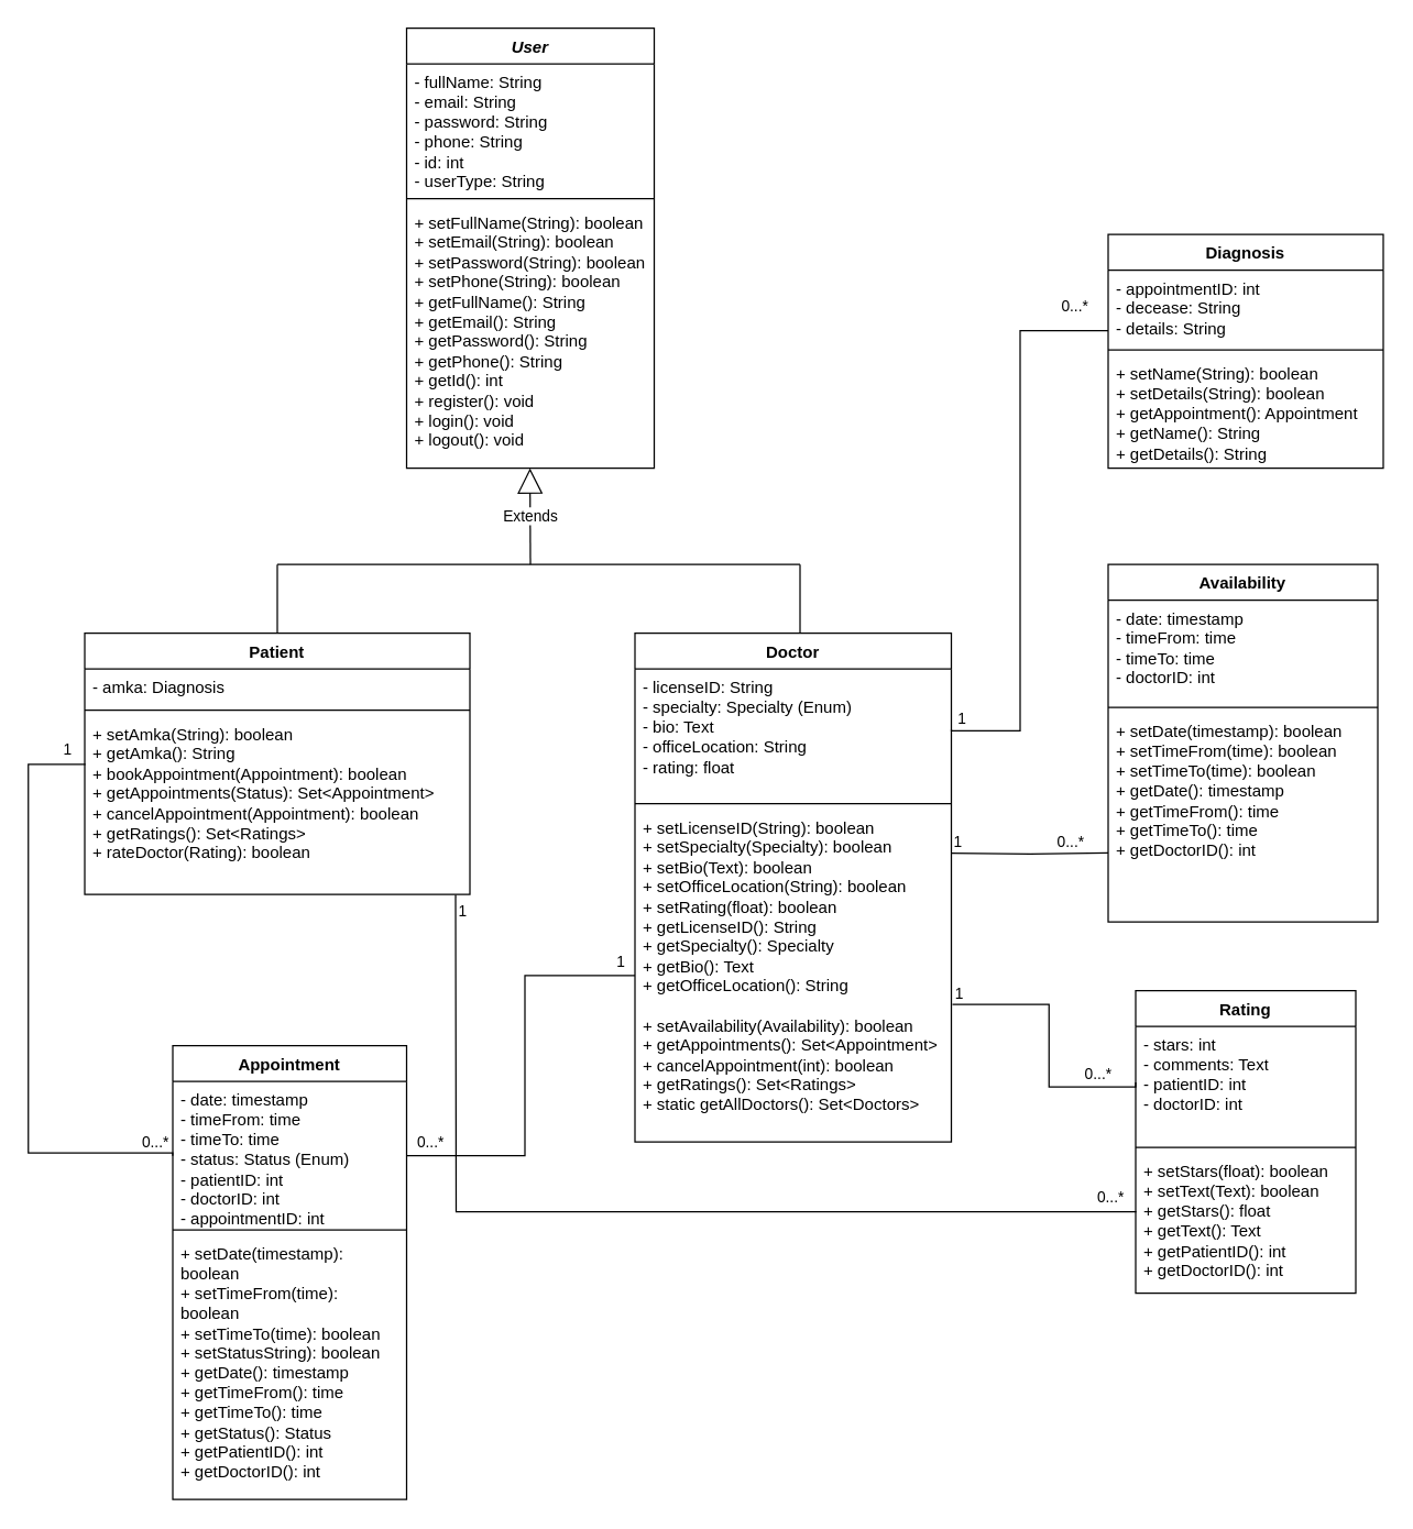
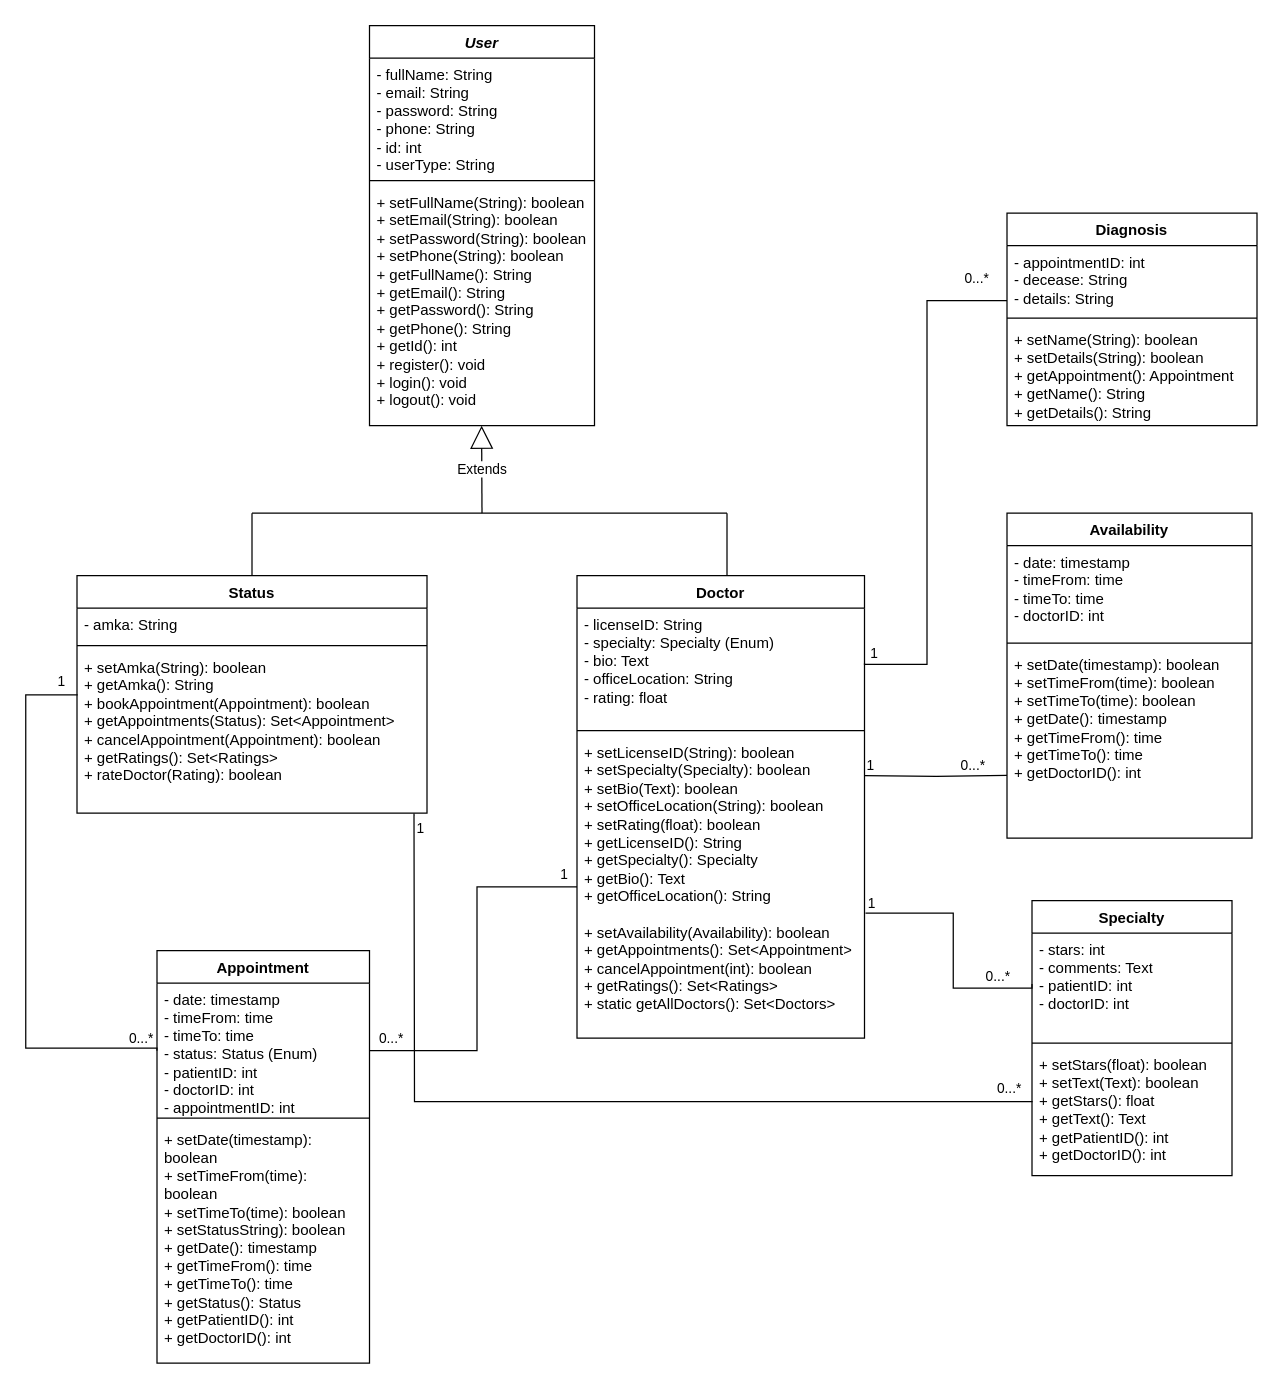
- <mxCell id="10" value="Patient" style="swimlane;fontStyle=1;align=center;verticalAlign=top;childLayout=stackLayout;horizontal=1;startSize=26;horizontalStack=0;resizeParent=1;resizeParentMax=0;resizeLast=0;collapsible=1;marginBottom=0;whiteSpace=wrap;html=1;" parent="1" vertex="1"><mxGeometry x="61" y="460" width="280" height="190" as="geometry" /></mxCell>
+ <mxCell id="10" value="Status" style="swimlane;fontStyle=1;align=center;verticalAlign=top;childLayout=stackLayout;horizontal=1;startSize=26;horizontalStack=0;resizeParent=1;resizeParentMax=0;resizeLast=0;collapsible=1;marginBottom=0;whiteSpace=wrap;html=1;" parent="1" vertex="1"><mxGeometry x="61" y="460" width="280" height="190" as="geometry" /></mxCell>
- <mxCell id="11" value="- amka: Diagnosis" style="text;strokeColor=none;fillColor=none;align=left;verticalAlign=top;spacingLeft=4;spacingRight=4;overflow=hidden;rotatable=0;points=[[0,0.5],[1,0.5]];portConstraint=eastwest;whiteSpace=wrap;html=1;" parent="10" vertex="1"><mxGeometry y="26" width="280" height="26" as="geometry" /></mxCell>
+ <mxCell id="11" value="- amka: String" style="text;strokeColor=none;fillColor=none;align=left;verticalAlign=top;spacingLeft=4;spacingRight=4;overflow=hidden;rotatable=0;points=[[0,0.5],[1,0.5]];portConstraint=eastwest;whiteSpace=wrap;html=1;" parent="10" vertex="1"><mxGeometry y="26" width="280" height="26" as="geometry" /></mxCell>
- <mxCell id="22" value="Rating" style="swimlane;fontStyle=1;align=center;verticalAlign=top;childLayout=stackLayout;horizontal=1;startSize=26;horizontalStack=0;resizeParent=1;resizeParentMax=0;resizeLast=0;collapsible=1;marginBottom=0;whiteSpace=wrap;html=1;" parent="1" vertex="1"><mxGeometry x="825" y="720" width="160" height="220" as="geometry" /></mxCell>
+ <mxCell id="22" value="Specialty" style="swimlane;fontStyle=1;align=center;verticalAlign=top;childLayout=stackLayout;horizontal=1;startSize=26;horizontalStack=0;resizeParent=1;resizeParentMax=0;resizeLast=0;collapsible=1;marginBottom=0;whiteSpace=wrap;html=1;" parent="1" vertex="1"><mxGeometry x="825" y="720" width="160" height="220" as="geometry" /></mxCell>
